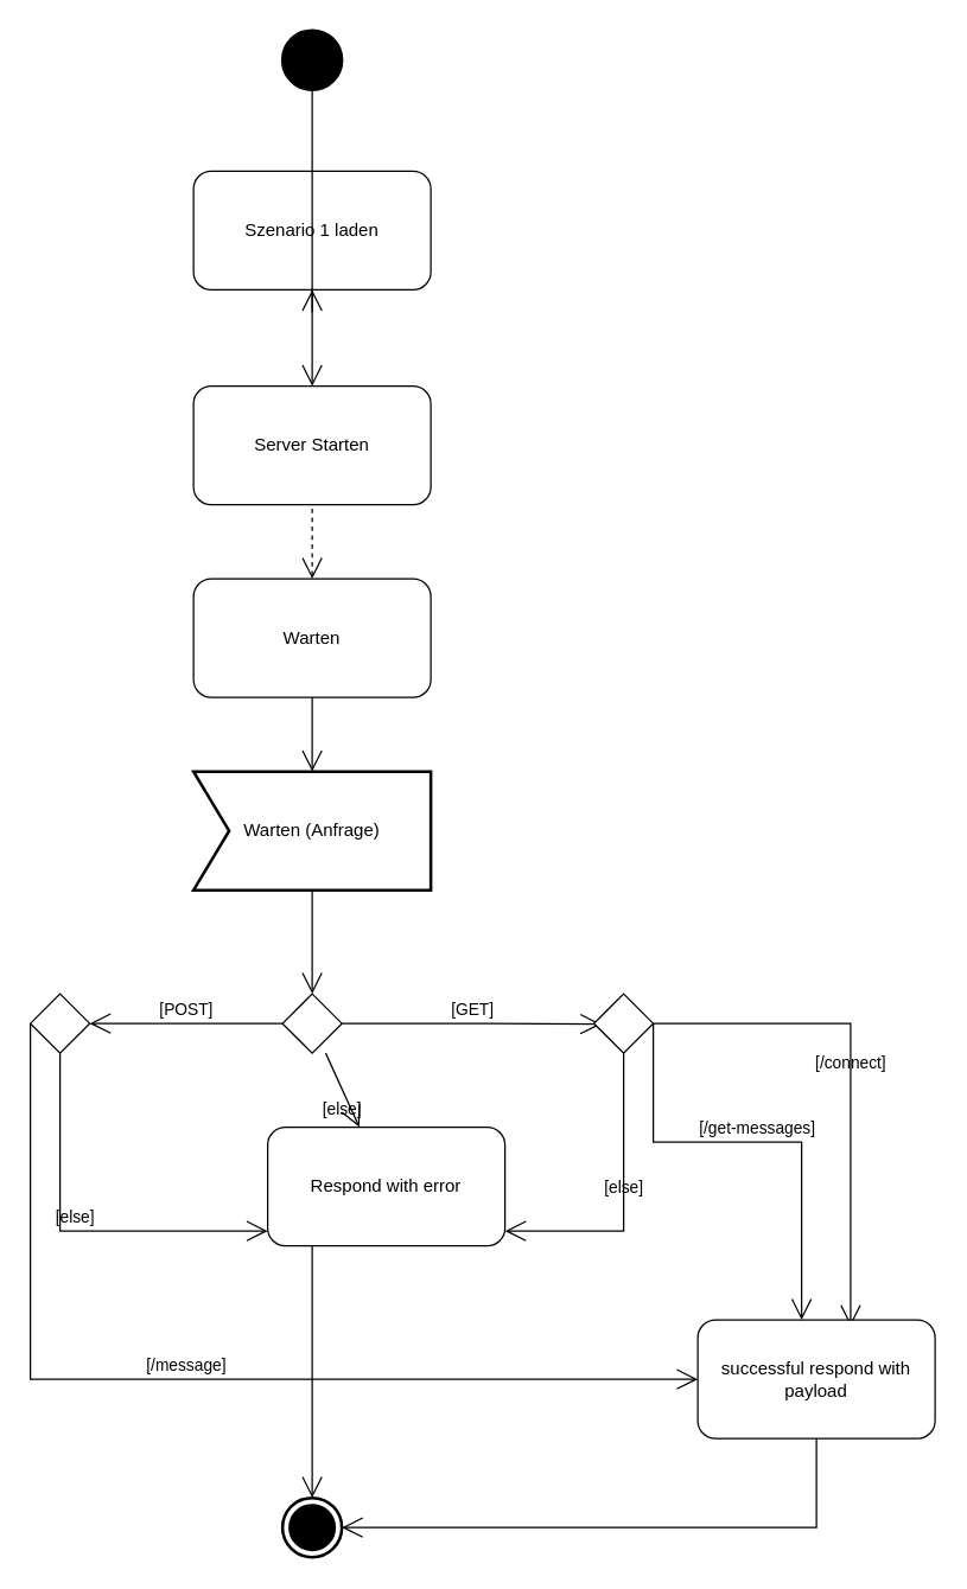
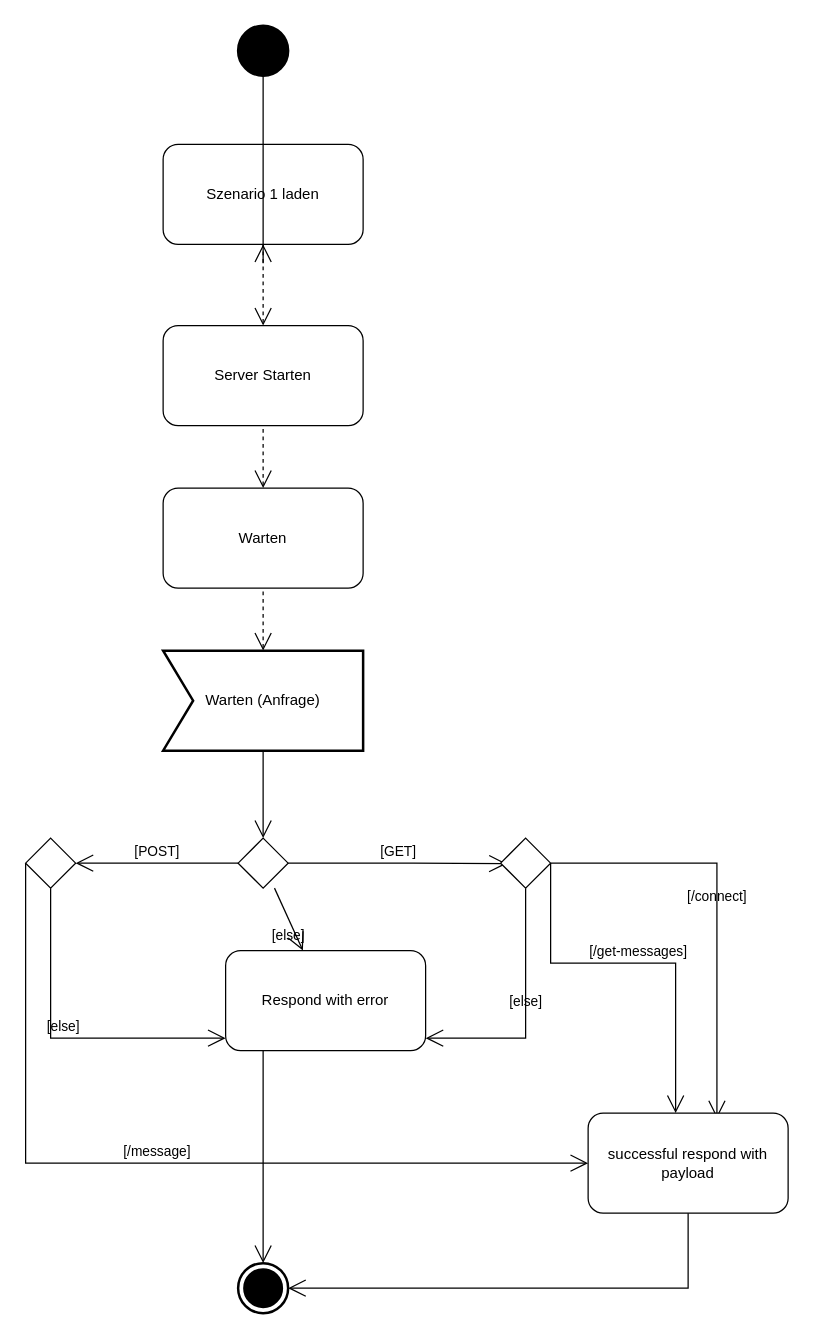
- <mxCell id="22" value="" style="edgeStyle=elbowEdgeStyle;html=1;elbow=horizontal;align=right;verticalAlign=bottom;endArrow=none;rounded=0;labelBackgroundColor=none;startArrow=open;startSize=12;" edge="1" parent="1" source="4" target="3"><mxGeometry relative="1" as="geometry"><mxPoint x="190" y="450" as="targetPoint" /><mxPoint x="190" y="505" as="sourcePoint" /><Array as="points"><mxPoint x="200" y="270" /></Array></mxGeometry></mxCell>
+ <mxCell id="22" value="" style="edgeStyle=elbowEdgeStyle;html=1;elbow=horizontal;align=right;verticalAlign=bottom;endArrow=none;rounded=0;labelBackgroundColor=none;startArrow=open;startSize=12;dashed=1;" edge="1" parent="1" source="4" target="3"><mxGeometry relative="1" as="geometry"><mxPoint x="190" y="450" as="targetPoint" /><mxPoint x="190" y="505" as="sourcePoint" /><Array as="points"><mxPoint x="200" y="270" /></Array></mxGeometry></mxCell>
- <mxCell id="20" value="" style="edgeStyle=elbowEdgeStyle;html=1;elbow=horizontal;align=right;verticalAlign=bottom;endArrow=none;rounded=0;labelBackgroundColor=none;startArrow=open;startSize=12;" edge="1" parent="1" source="6" target="5"><mxGeometry relative="1" as="geometry"><mxPoint x="230" y="750" as="targetPoint" /><mxPoint x="230" y="880" as="sourcePoint" /><Array as="points"><mxPoint x="180" y="600" /></Array></mxGeometry></mxCell>
+ <mxCell id="20" value="" style="edgeStyle=elbowEdgeStyle;html=1;elbow=horizontal;align=right;verticalAlign=bottom;endArrow=none;rounded=0;labelBackgroundColor=none;startArrow=open;startSize=12;dashed=1;" edge="1" parent="1" source="6" target="5"><mxGeometry relative="1" as="geometry"><mxPoint x="230" y="750" as="targetPoint" /><mxPoint x="230" y="880" as="sourcePoint" /><Array as="points"><mxPoint x="180" y="600" /></Array></mxGeometry></mxCell>
